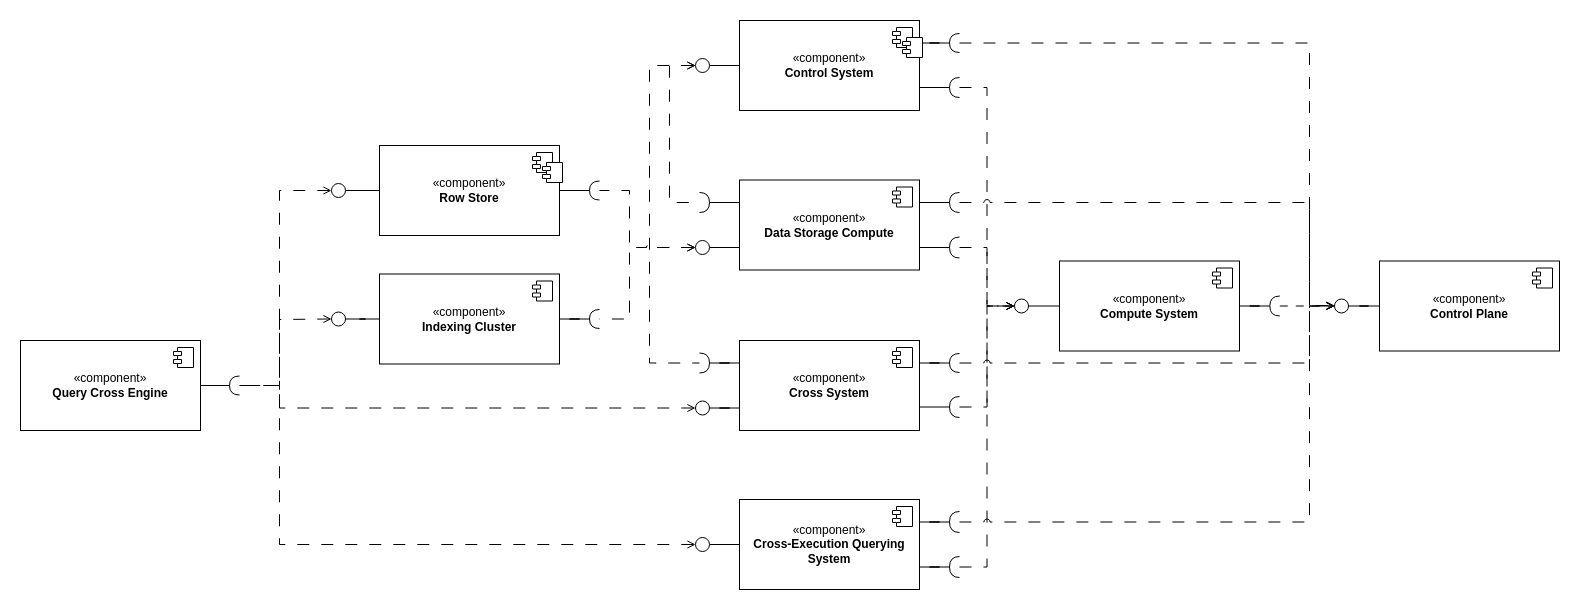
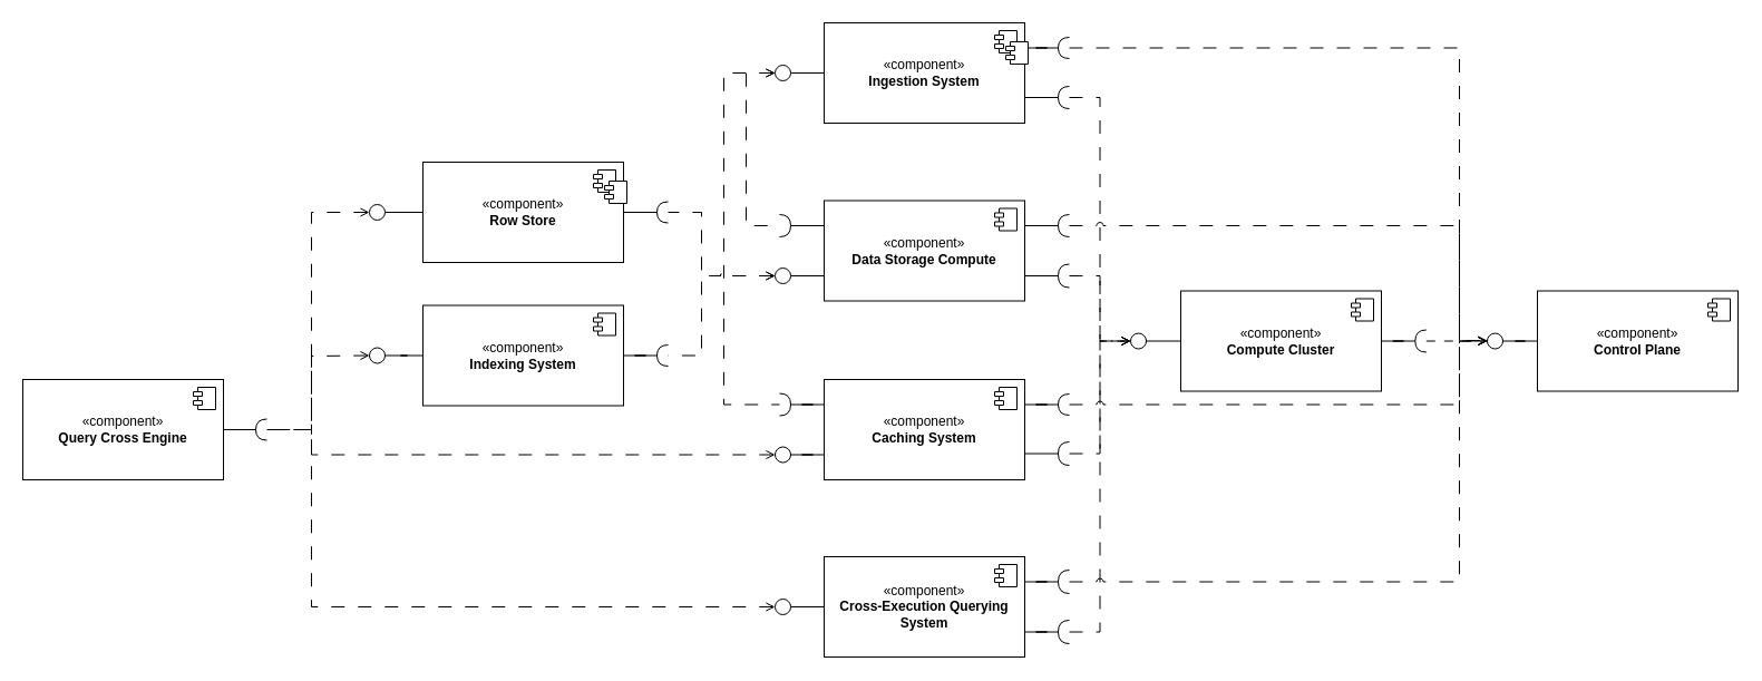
- <mxCell id="4" value="«component»&lt;br&gt;&lt;b&gt;Control System&lt;/b&gt;" style="html=1;dropTarget=0;whiteSpace=wrap;" vertex="1" parent="1"><mxGeometry x="739" y="20" width="180" height="90" as="geometry" /></mxCell>
+ <mxCell id="4" value="«component»&lt;br&gt;&lt;b&gt;Ingestion System&lt;/b&gt;" style="html=1;dropTarget=0;whiteSpace=wrap;" vertex="1" parent="1"><mxGeometry x="739" y="20" width="180" height="90" as="geometry" /></mxCell>
- <mxCell id="8" value="«component»&lt;br&gt;&lt;b&gt;Compute System&lt;/b&gt;" style="html=1;dropTarget=0;whiteSpace=wrap;" vertex="1" parent="1"><mxGeometry x="1059" y="260.5" width="180" height="90" as="geometry" /></mxCell>
+ <mxCell id="8" value="«component»&lt;br&gt;&lt;b&gt;Compute Cluster&lt;/b&gt;" style="html=1;dropTarget=0;whiteSpace=wrap;" vertex="1" parent="1"><mxGeometry x="1059" y="260.5" width="180" height="90" as="geometry" /></mxCell>
- <mxCell id="14" value="«component»&lt;br&gt;&lt;b&gt;Indexing Cluster&lt;/b&gt;" style="html=1;dropTarget=0;whiteSpace=wrap;" vertex="1" parent="1"><mxGeometry x="379" y="273.5" width="180" height="90" as="geometry" /></mxCell>
+ <mxCell id="14" value="«component»&lt;br&gt;&lt;b&gt;Indexing System&lt;/b&gt;" style="html=1;dropTarget=0;whiteSpace=wrap;" vertex="1" parent="1"><mxGeometry x="379" y="273.5" width="180" height="90" as="geometry" /></mxCell>
- <mxCell id="6" value="«component»&lt;br&gt;&lt;b&gt;Cross System&lt;/b&gt;" style="html=1;dropTarget=0;whiteSpace=wrap;" vertex="1" parent="1"><mxGeometry x="739" y="340" width="180" height="90" as="geometry" /></mxCell>
+ <mxCell id="6" value="«component»&lt;br&gt;&lt;b&gt;Caching System&lt;/b&gt;" style="html=1;dropTarget=0;whiteSpace=wrap;" vertex="1" parent="1"><mxGeometry x="739" y="340" width="180" height="90" as="geometry" /></mxCell>
